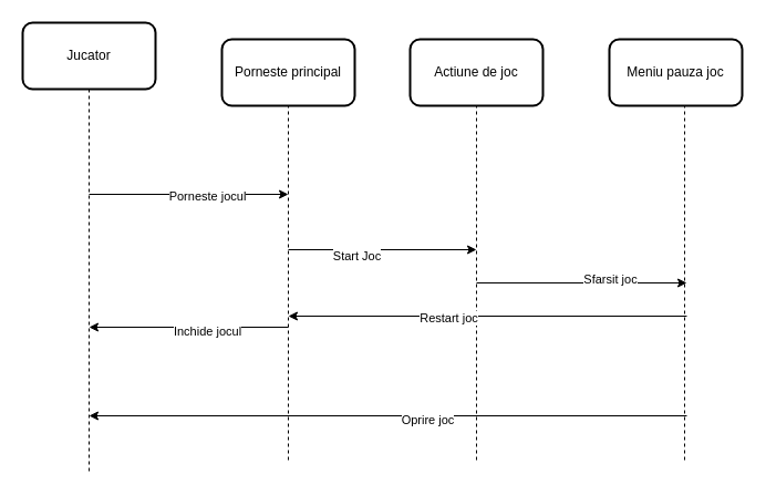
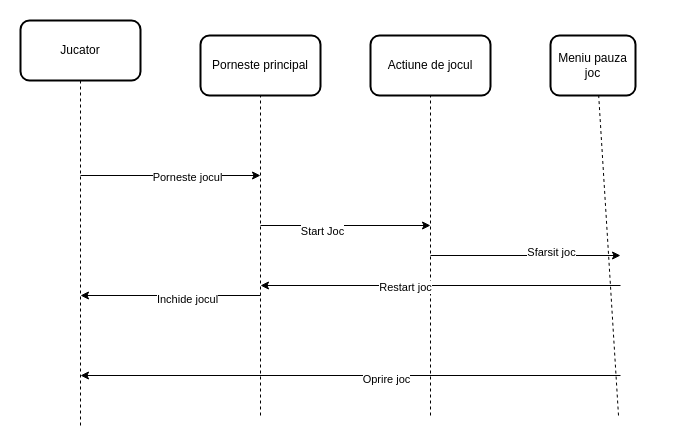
- <mxCell id="4" value="Actiune de joc" style="rounded=1;whiteSpace=wrap;html=1;strokeWidth=2;" vertex="1" parent="1"><mxGeometry x="370" y="35" width="120" height="60" as="geometry" /></mxCell>
+ <mxCell id="4" value="Actiune de jocul" style="rounded=1;whiteSpace=wrap;html=1;strokeWidth=2;" vertex="1" parent="1"><mxGeometry x="370" y="35" width="120" height="60" as="geometry" /></mxCell>
- <mxCell id="5" value="Meniu pauza joc" style="rounded=1;whiteSpace=wrap;html=1;strokeWidth=2;" vertex="1" parent="1"><mxGeometry x="550" y="35" width="120" height="60" as="geometry" /></mxCell>
+ <mxCell id="5" value="Meniu pauza joc" style="rounded=1;whiteSpace=wrap;html=1;strokeWidth=2;" vertex="1" parent="1"><mxGeometry x="550" y="35" width="85" height="60" as="geometry" /></mxCell>
